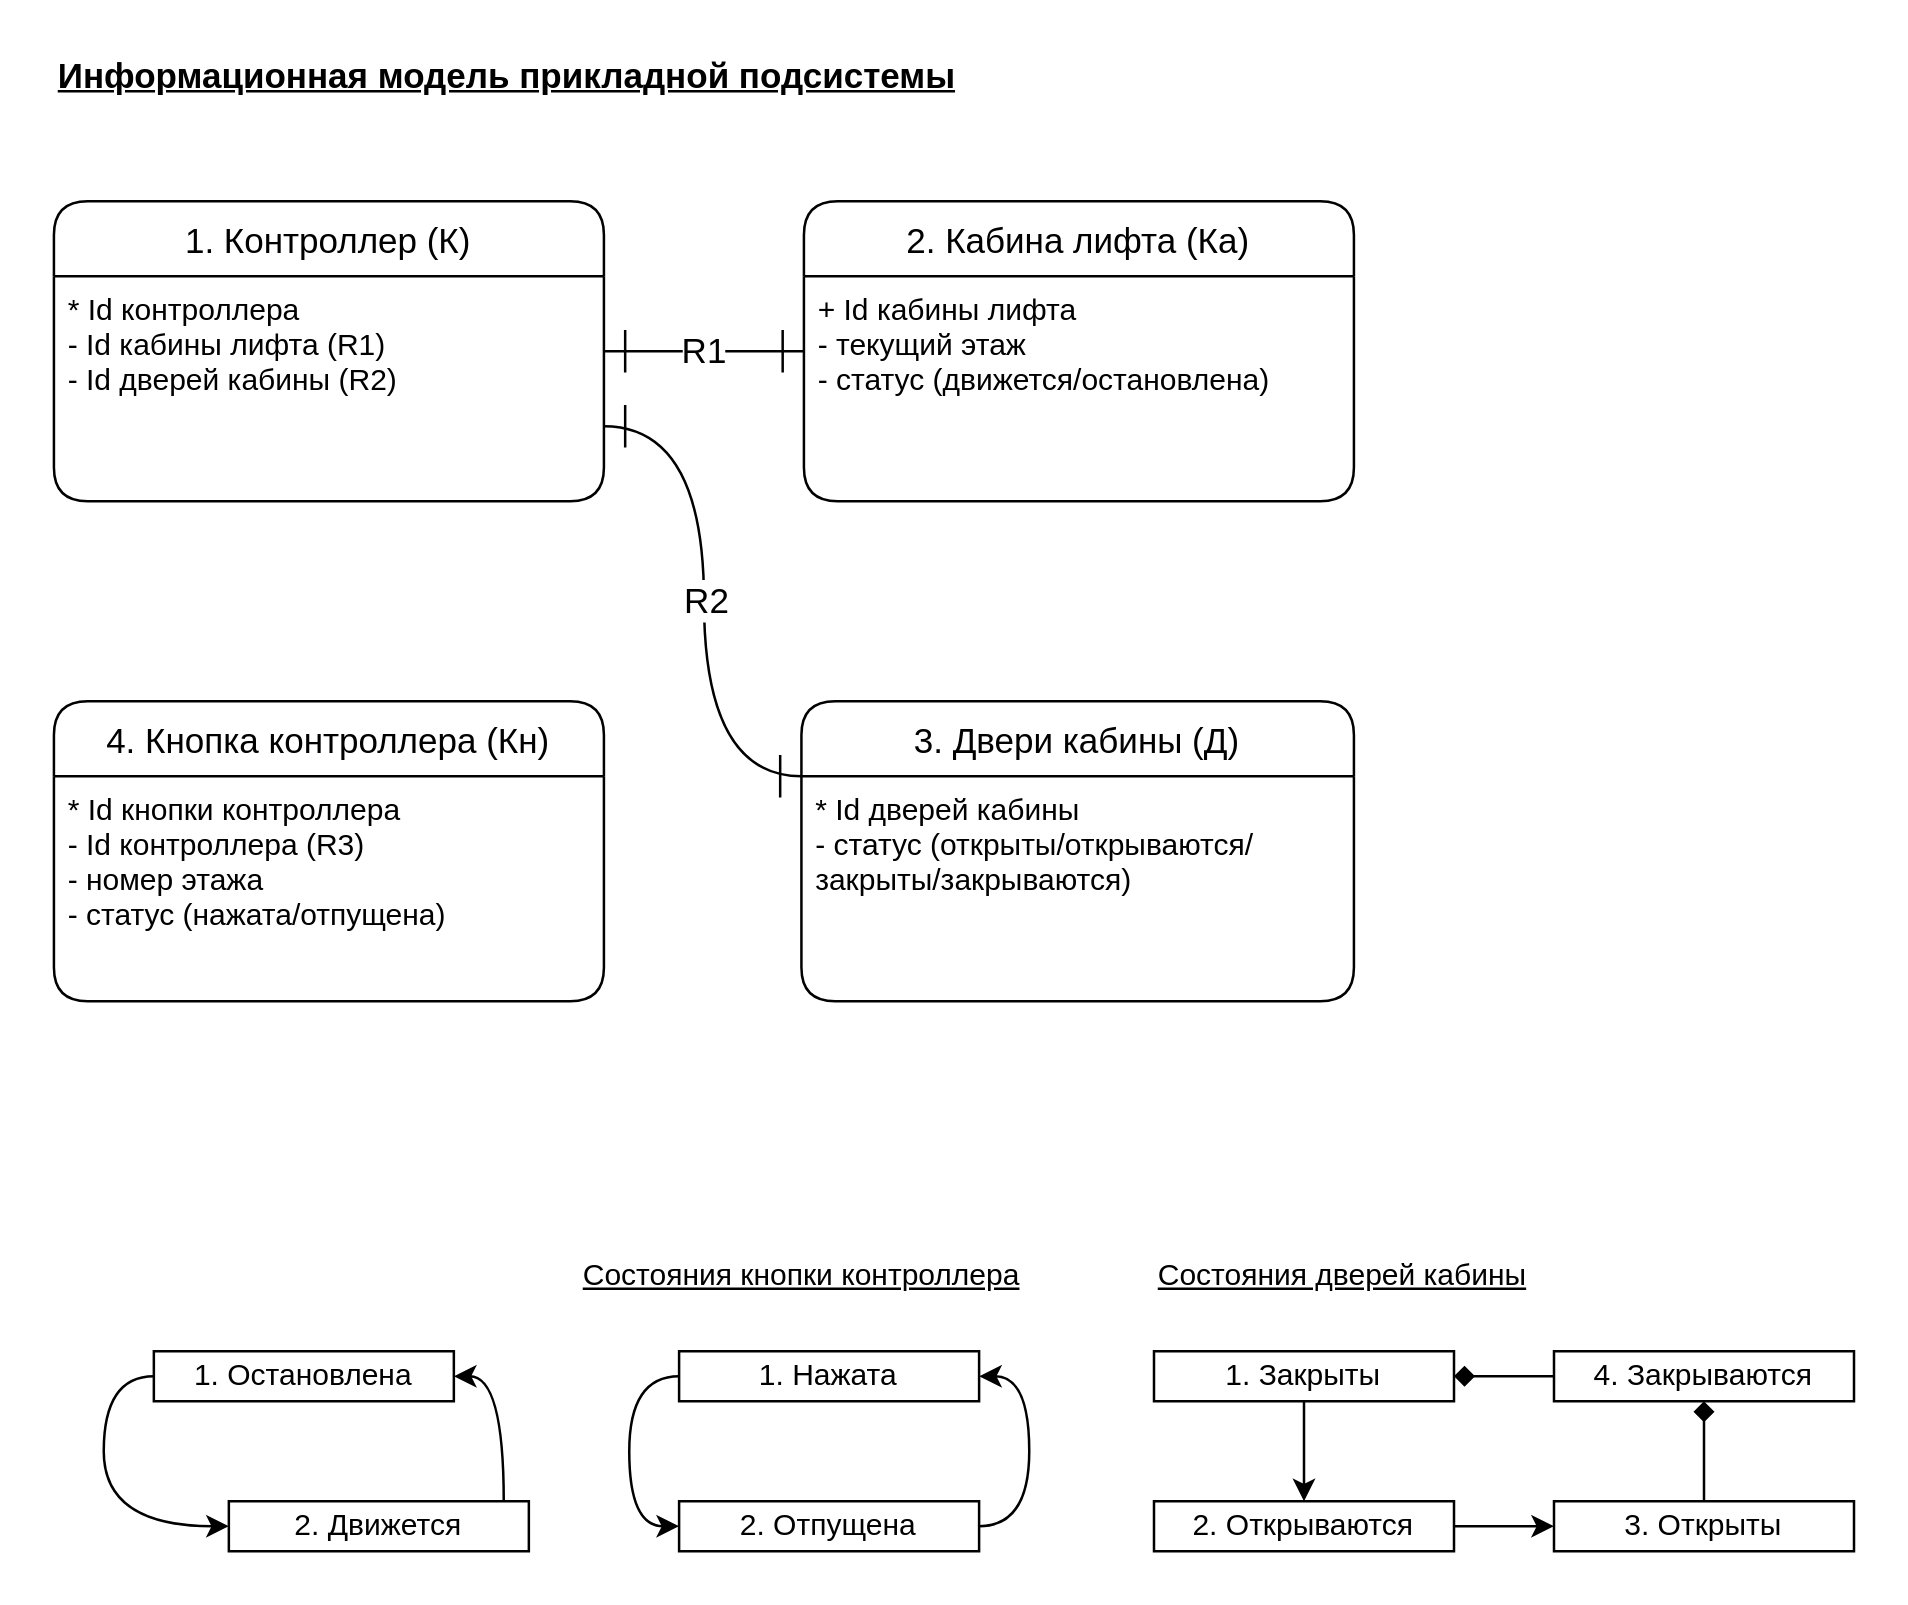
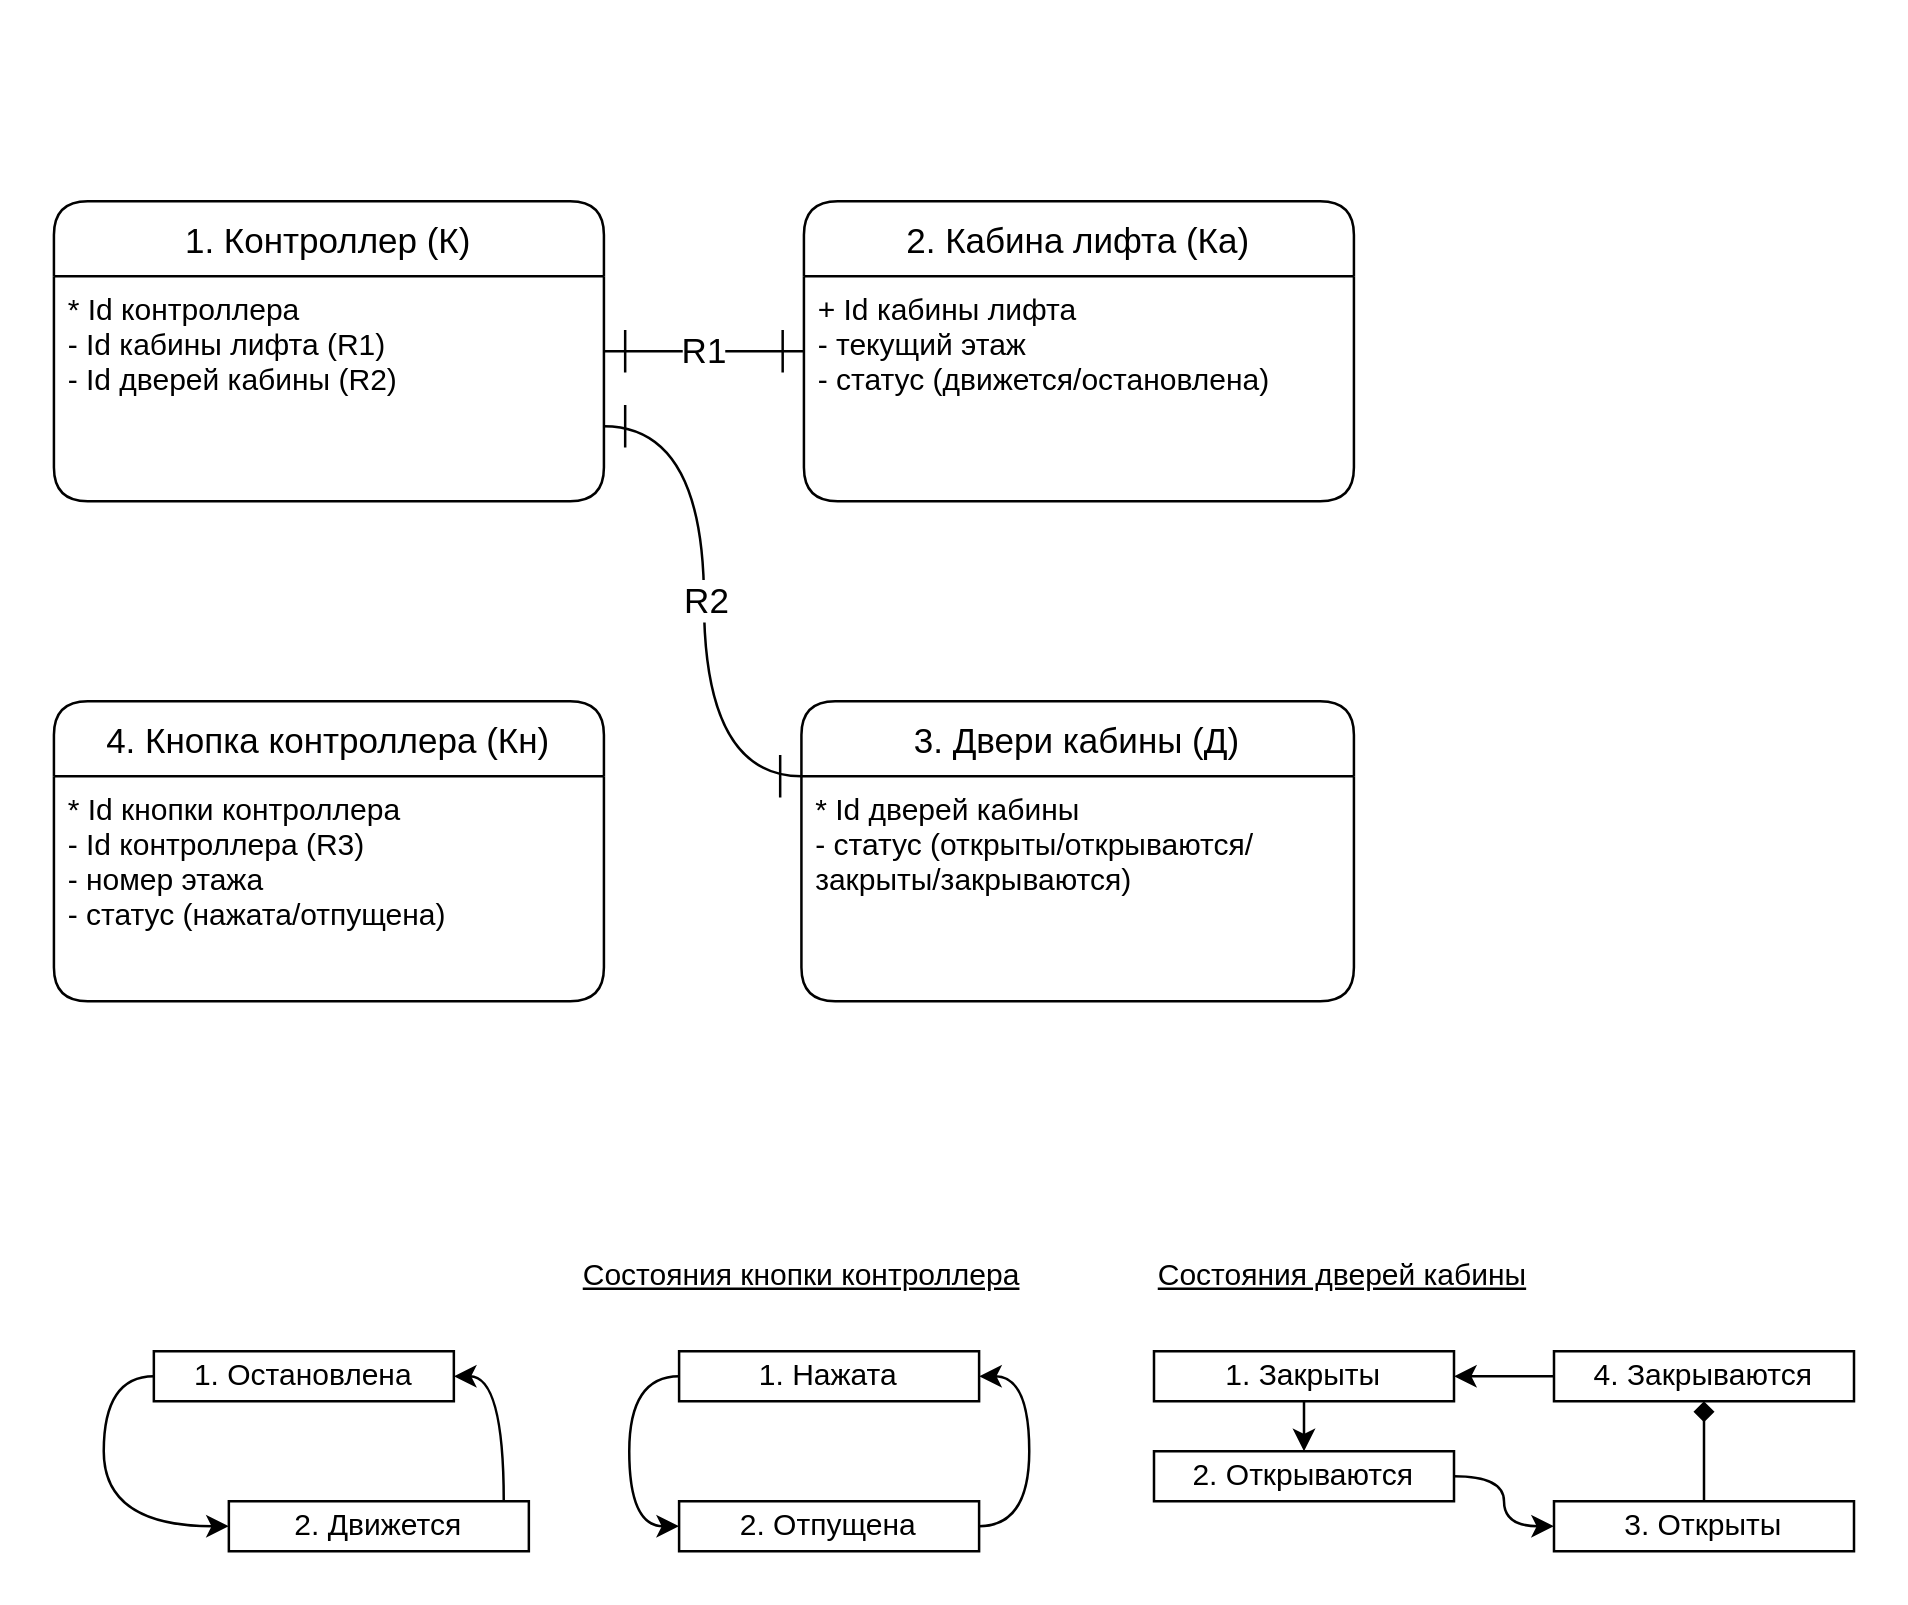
- <mxCell id="8" value="Информационная модель прикладной подсистемы" style="text;html=1;strokeColor=none;fillColor=none;align=left;verticalAlign=middle;whiteSpace=wrap;rounded=0;fontStyle=5;fontSize=14;" parent="1" vertex="1"><mxGeometry x="20.97" y="20" width="400.03" height="20" as="geometry" /></mxCell>
- <mxCell id="28" style="edgeStyle=orthogonalEdgeStyle;curved=1;orthogonalLoop=1;jettySize=auto;html=1;endArrow=diamond;" edge="1" parent="1" source="29" target="25"><mxGeometry relative="1" as="geometry" /></mxCell>
+ <mxCell id="28" style="edgeStyle=orthogonalEdgeStyle;curved=1;orthogonalLoop=1;jettySize=auto;html=1;" edge="1" parent="1" source="29" target="25"><mxGeometry relative="1" as="geometry" /></mxCell>
- <mxCell id="27" value="2. Открываются" style="rounded=0;whiteSpace=wrap;html=1;" vertex="1" parent="1"><mxGeometry x="461" y="600" width="120" height="20" as="geometry" /></mxCell>
+ <mxCell id="27" value="2. Открываются" style="rounded=0;whiteSpace=wrap;html=1;" vertex="1" parent="1"><mxGeometry x="461" y="580" width="120" height="20" as="geometry" /></mxCell>
